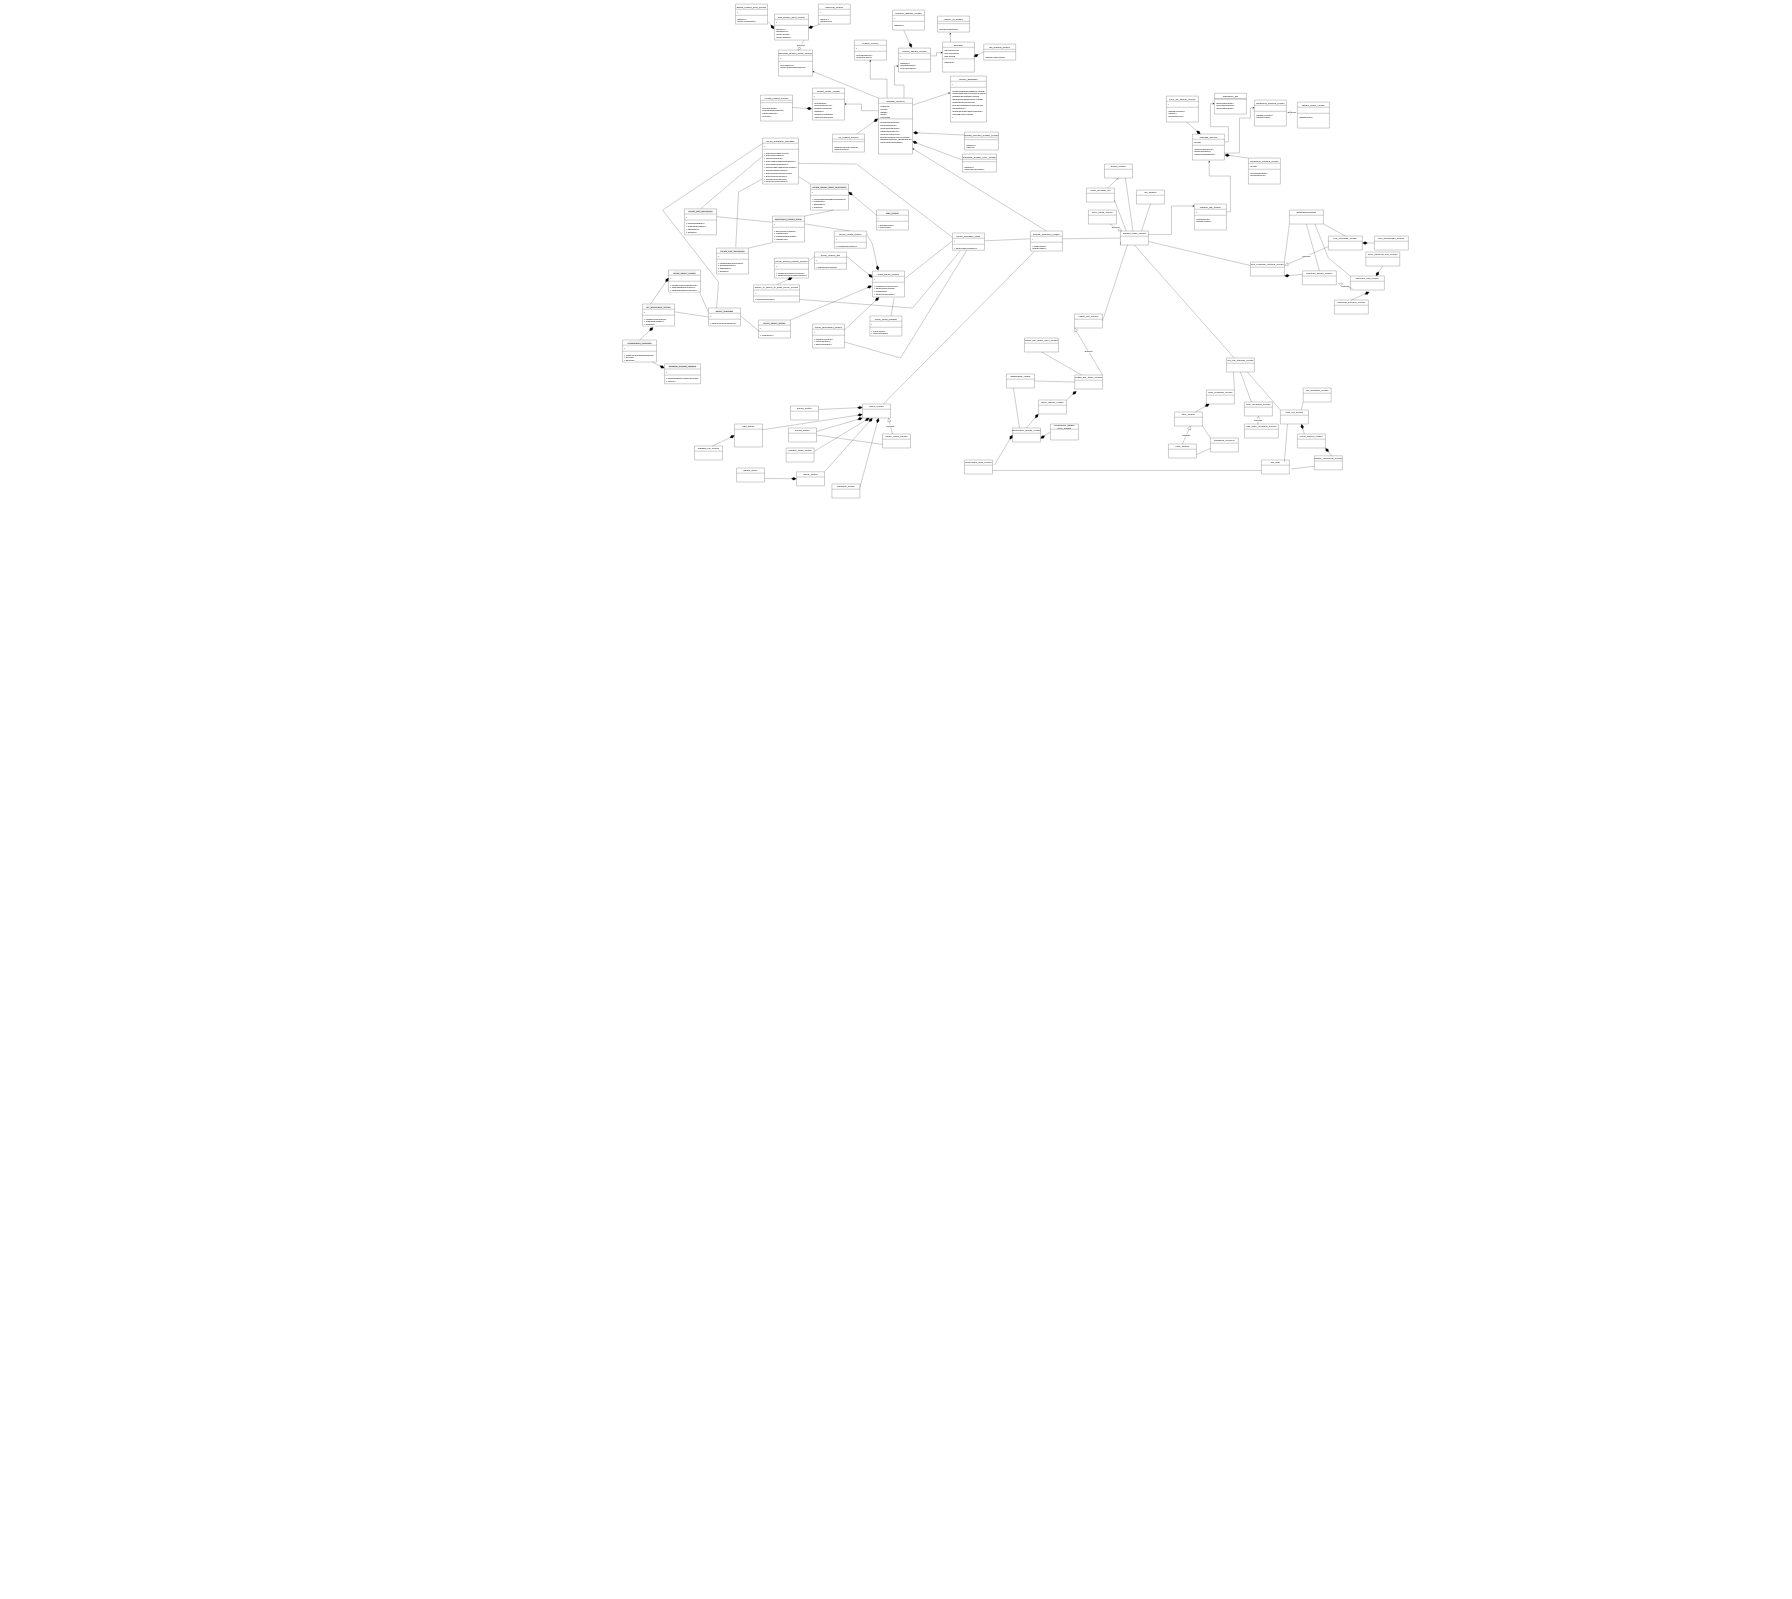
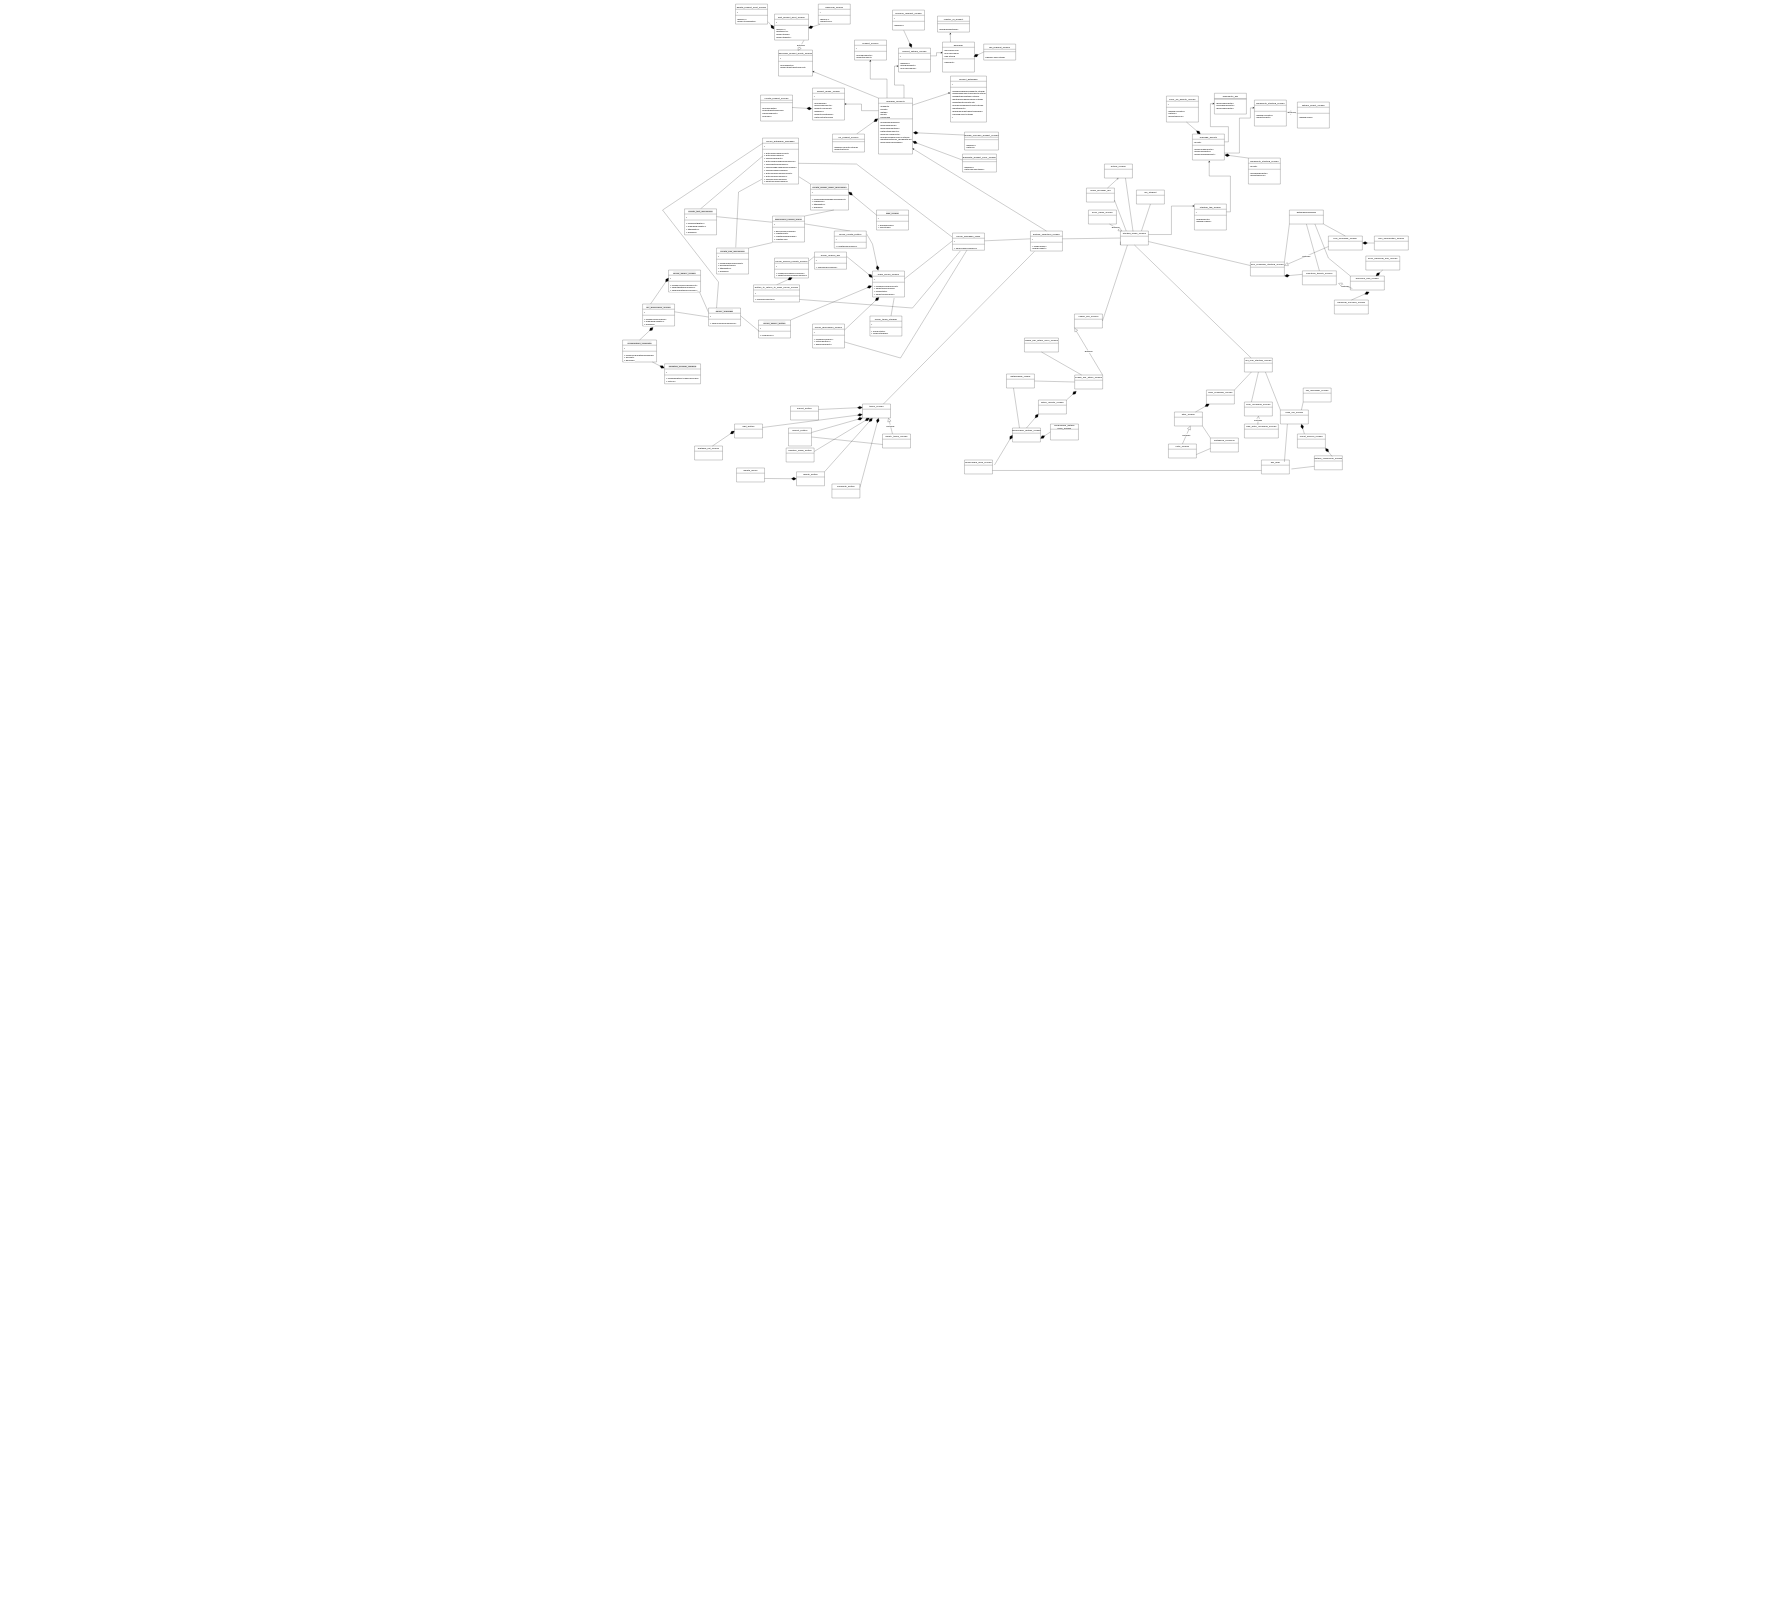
- <mxCell id="288" value="error_personal_info_screen" style="swimlane;fontStyle=0;childLayout=stackLayout;horizontal=1;startSize=26;fillColor=none;horizontalStack=0;resizeParent=1;resizeParentMax=0;resizeLast=0;collapsible=1;marginBottom=0;whiteSpace=wrap;html=1;" parent="1" vertex="1"><mxGeometry x="6829" y="1260" width="170" height="70" as="geometry" /></mxCell>
+ <mxCell id="288" value="error_personal_info_screen" style="swimlane;fontStyle=0;childLayout=stackLayout;horizontal=1;startSize=26;fillColor=none;horizontalStack=0;resizeParent=1;resizeParentMax=0;resizeLast=0;collapsible=1;marginBottom=0;whiteSpace=wrap;html=1;" parent="1" vertex="1"><mxGeometry x="6829" y="1280" width="170" height="70" as="geometry" /></mxCell>
- <mxCell id="223" value="uni_info_starting_screen" style="swimlane;fontStyle=0;childLayout=stackLayout;horizontal=1;startSize=26;fillColor=none;horizontalStack=0;resizeParent=1;resizeParentMax=0;resizeLast=0;collapsible=1;marginBottom=0;whiteSpace=wrap;html=1;" parent="1" vertex="1"><mxGeometry x="6132" y="1790" width="140" height="70" as="geometry" /></mxCell>
+ <mxCell id="223" value="uni_info_starting_screen" style="swimlane;fontStyle=0;childLayout=stackLayout;horizontal=1;startSize=26;fillColor=none;horizontalStack=0;resizeParent=1;resizeParentMax=0;resizeLast=0;collapsible=1;marginBottom=0;whiteSpace=wrap;html=1;" parent="1" vertex="1"><mxGeometry x="6222" y="1790" width="140" height="70" as="geometry" /></mxCell>
- <mxCell id="308" value="import_button" style="swimlane;fontStyle=0;childLayout=stackLayout;horizontal=1;startSize=26;fillColor=none;horizontalStack=0;resizeParent=1;resizeParentMax=0;resizeLast=0;collapsible=1;marginBottom=0;whiteSpace=wrap;html=1;" parent="1" vertex="1"><mxGeometry x="3942" y="2140" width="140" height="70" as="geometry" /></mxCell>
+ <mxCell id="308" value="import_button" style="swimlane;fontStyle=0;childLayout=stackLayout;horizontal=1;startSize=26;fillColor=none;horizontalStack=0;resizeParent=1;resizeParentMax=0;resizeLast=0;collapsible=1;marginBottom=0;whiteSpace=wrap;html=1;" parent="1" vertex="1"><mxGeometry x="3942" y="2140" width="115" height="90" as="geometry" /></mxCell>
- <mxCell id="316" value="&lt;div&gt;edit_button&lt;/div&gt;" style="swimlane;fontStyle=0;childLayout=stackLayout;horizontal=1;startSize=26;fillColor=none;horizontalStack=0;resizeParent=1;resizeParentMax=0;resizeLast=0;collapsible=1;marginBottom=0;whiteSpace=wrap;html=1;" parent="1" vertex="1"><mxGeometry x="3672" y="2120" width="140" height="115" as="geometry" /></mxCell>
+ <mxCell id="316" value="&lt;div&gt;edit_button&lt;/div&gt;" style="swimlane;fontStyle=0;childLayout=stackLayout;horizontal=1;startSize=26;fillColor=none;horizontalStack=0;resizeParent=1;resizeParentMax=0;resizeLast=0;collapsible=1;marginBottom=0;whiteSpace=wrap;html=1;" parent="1" vertex="1"><mxGeometry x="3672" y="2120" width="140" height="70" as="geometry" /></mxCell>
